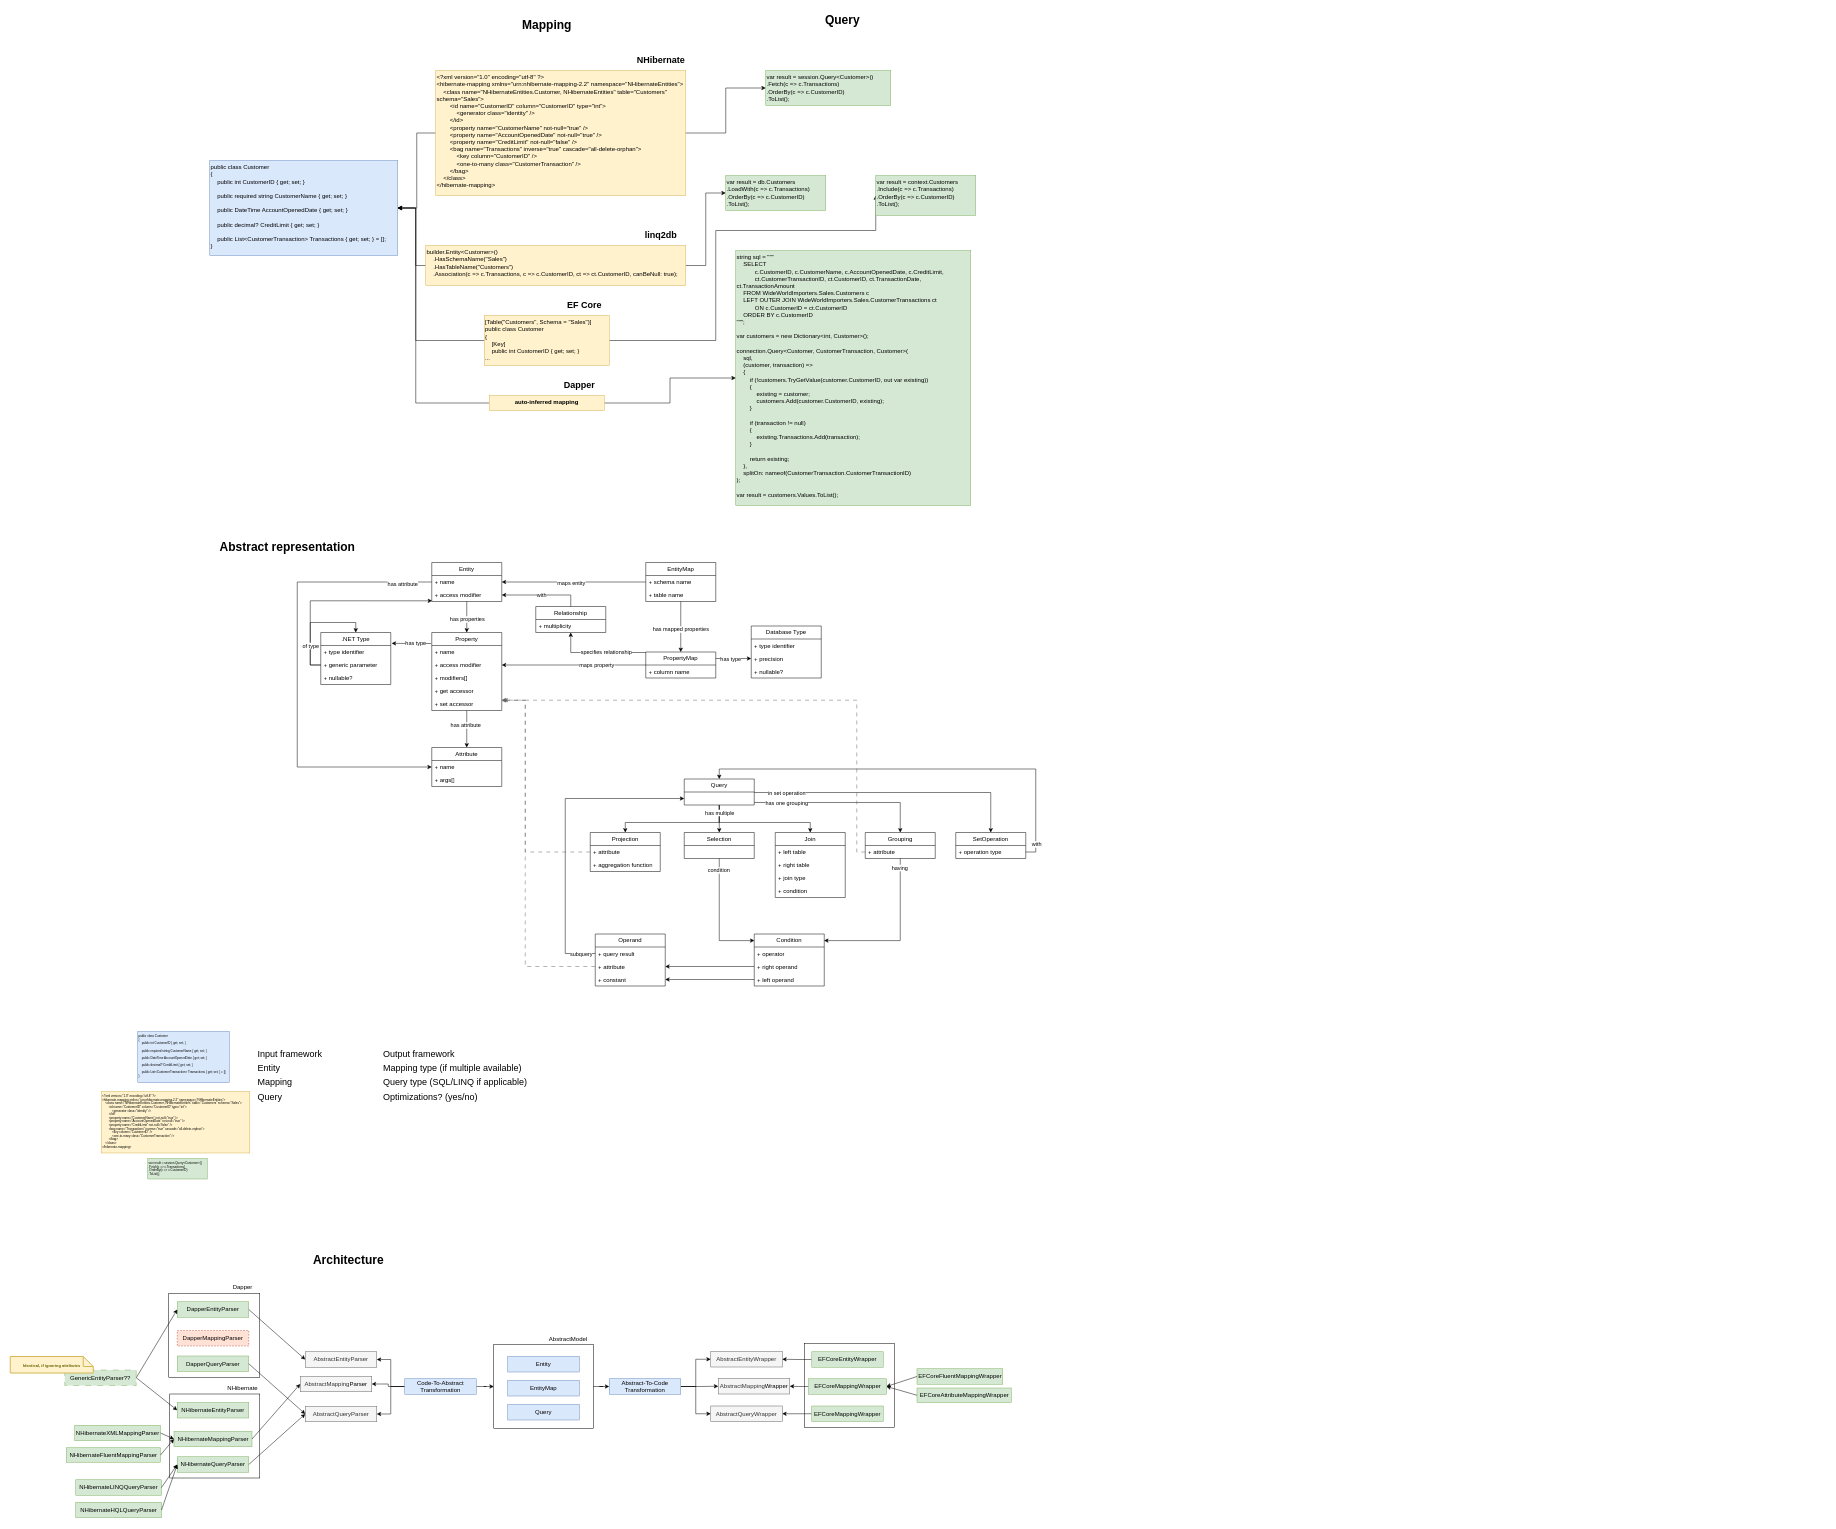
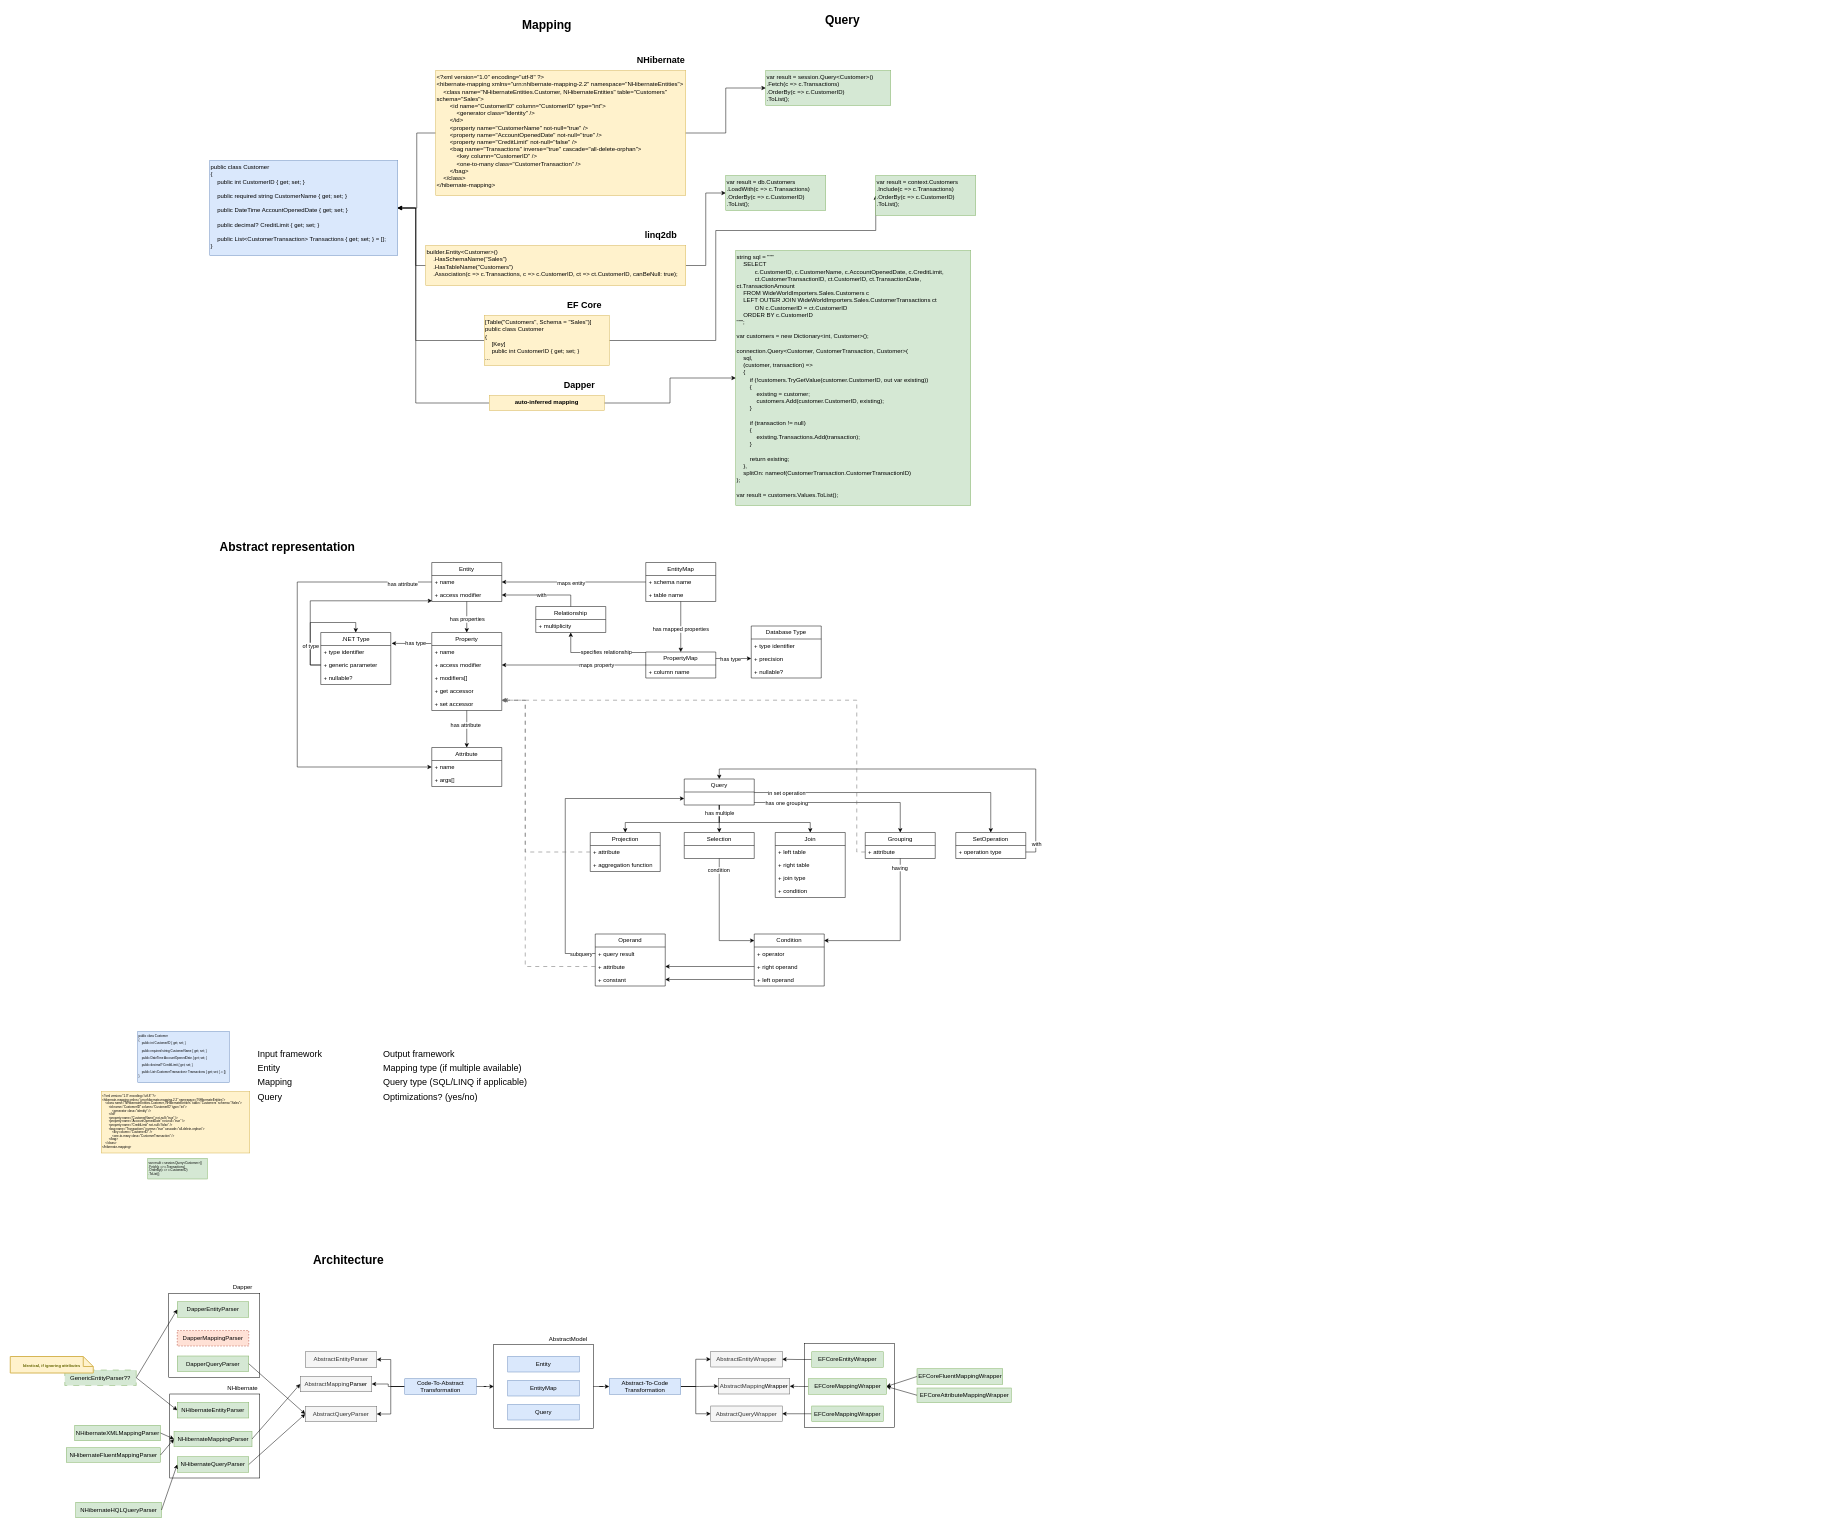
- <mxCell id="173" value="" style="endArrow=classic;html=1;rounded=0;entryX=0;entryY=0.5;entryDx=0;entryDy=0;exitX=1;exitY=0.5;exitDx=0;exitDy=0;" parent="1" source="152" target="133" edge="1"><mxGeometry width="50" height="50" relative="1" as="geometry"><mxPoint x="707" y="2648.5" as="sourcePoint" /><mxPoint x="789" y="2512.5" as="targetPoint" /></mxGeometry></mxCell>
- <mxCell id="171" value="" style="endArrow=classic;html=1;rounded=0;exitX=1;exitY=0.5;exitDx=0;exitDy=0;entryX=0;entryY=0.5;entryDx=0;entryDy=0;" parent="1" source="169" target="159" edge="1"><mxGeometry width="50" height="50" relative="1" as="geometry"><mxPoint x="331" y="2919.5" as="sourcePoint" /><mxPoint x="358" y="2887.5" as="targetPoint" /></mxGeometry></mxCell>
- <mxCell id="169" value="NHibernateLINQQueryParser" style="rounded=0;whiteSpace=wrap;html=1;fillColor=#d5e8d4;strokeColor=#82b366;" parent="1" vertex="1"><mxGeometry x="151" y="2958.5" width="171.5" height="31" as="geometry" /></mxCell>
